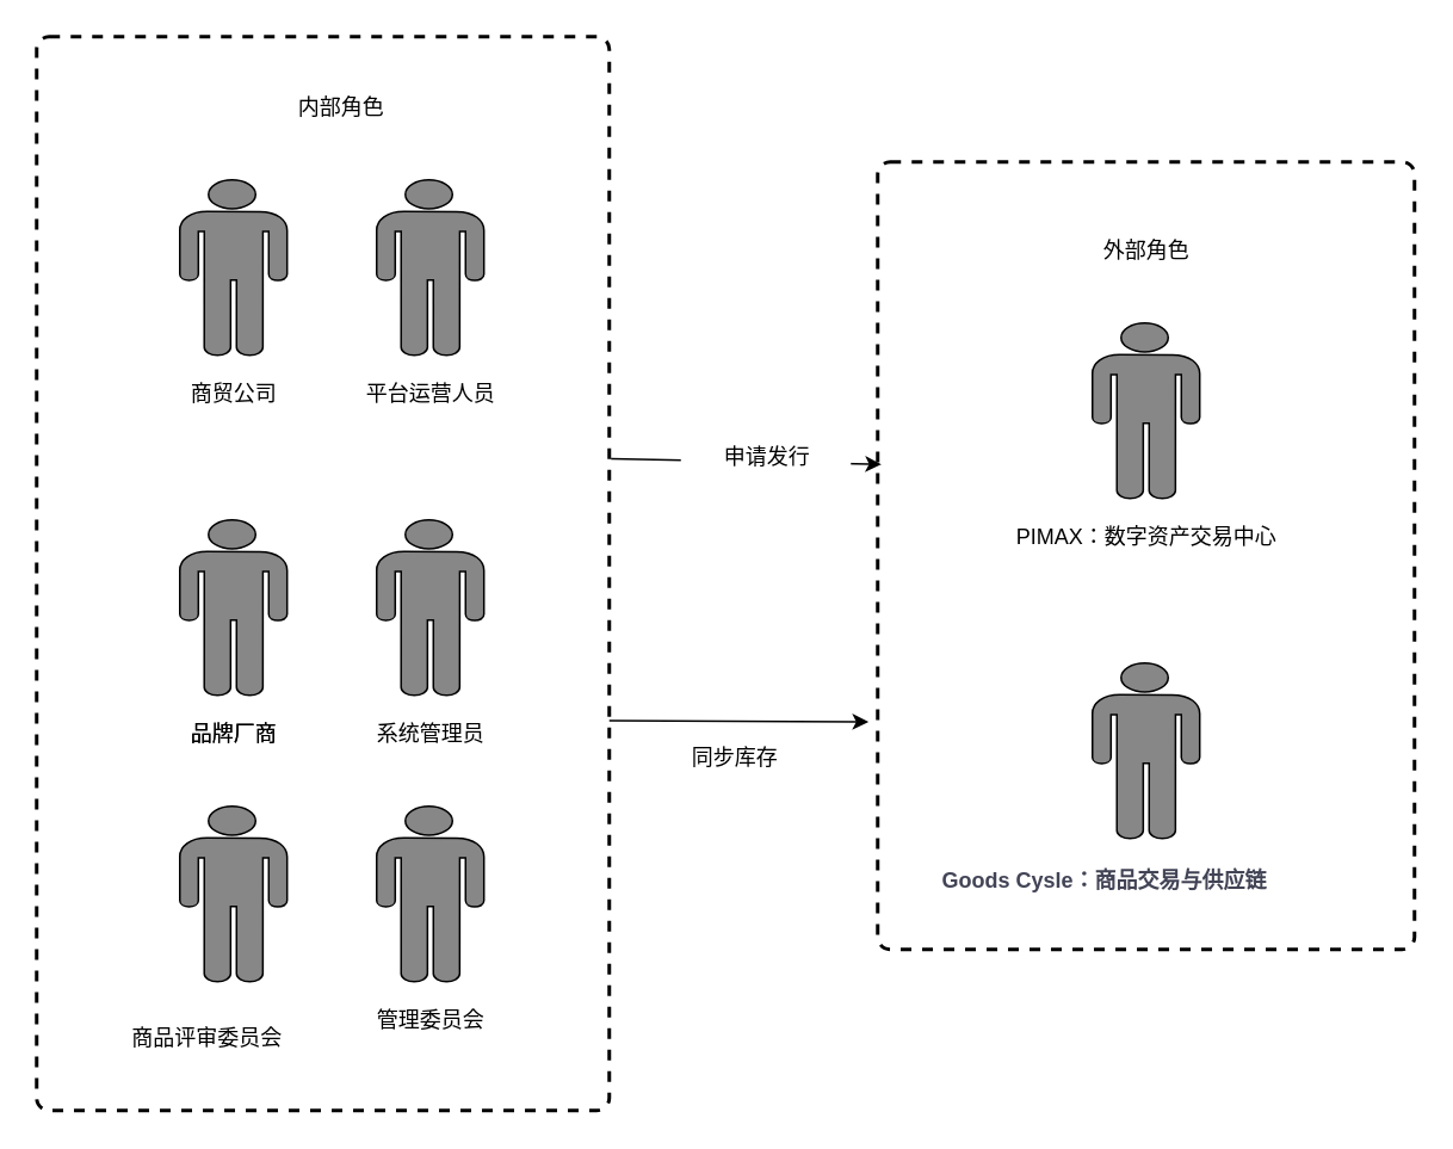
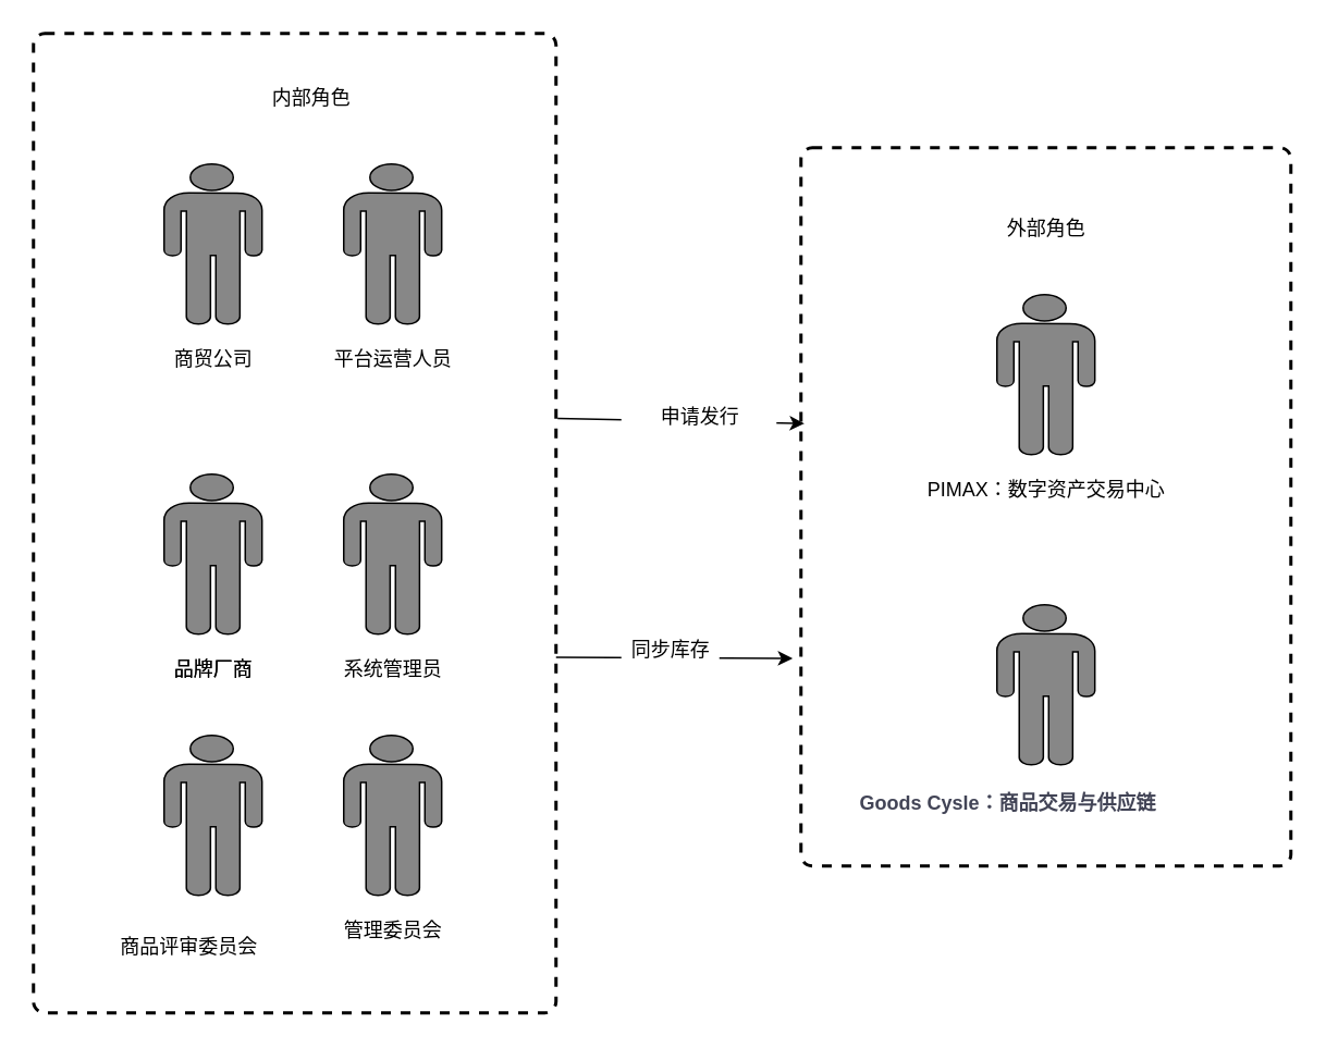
- <mxCell id="21" value="同步库存" style="text;html=1;align=center;verticalAlign=middle;resizable=0;points=[];autosize=1;fillColor=#ffffff;" vertex="1" parent="1"><mxGeometry x="380" y="413" width="60" height="20" as="geometry" /></mxCell>
+ <mxCell id="21" value="同步库存" style="text;html=1;align=center;verticalAlign=middle;resizable=0;points=[];autosize=1;fillColor=#ffffff;" vertex="1" parent="1"><mxGeometry x="380" y="388" width="60" height="20" as="geometry" /></mxCell>
